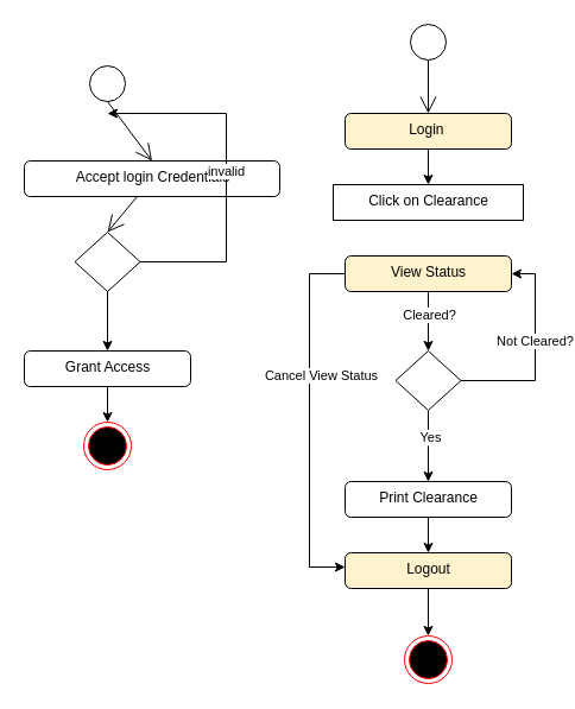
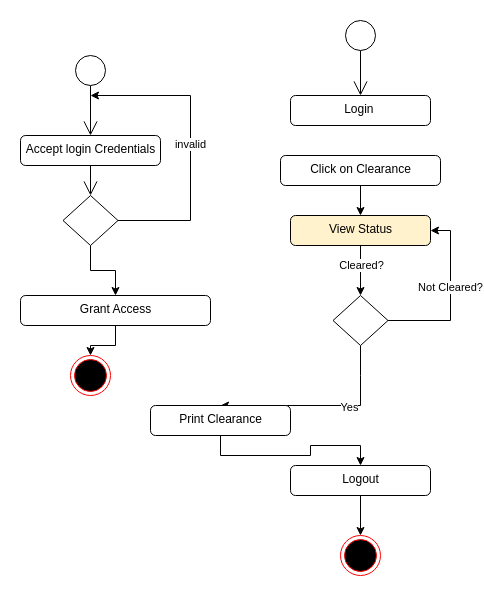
- <mxCell id="13" value="Login&amp;nbsp;" style="html=1;align=center;verticalAlign=top;rounded=1;absoluteArcSize=1;arcSize=10;dashed=0;fillColor=#fff2cc;" parent="1" vertex="1"><mxGeometry x="290" y="95" width="140" height="30" as="geometry" /></mxCell>
+ <mxCell id="13" value="Login&amp;nbsp;" style="html=1;align=center;verticalAlign=top;rounded=1;absoluteArcSize=1;arcSize=10;dashed=0;" parent="1" vertex="1"><mxGeometry x="290" y="95" width="140" height="30" as="geometry" /></mxCell>
- <mxCell id="28" style="edgeStyle=orthogonalEdgeStyle;rounded=0;orthogonalLoop=1;jettySize=auto;html=1;exitX=0.5;exitY=1;exitDx=0;exitDy=0;entryX=0.5;entryY=0;entryDx=0;entryDy=0;" parent="1" source="13" target="27" edge="1"><mxGeometry relative="1" as="geometry"><mxPoint x="370" y="135" as="sourcePoint" /><mxPoint x="370" y="295" as="targetPoint" /></mxGeometry></mxCell>
- <mxCell id="3" value="Accept login Credentials" style="html=1;align=center;verticalAlign=top;rounded=1;absoluteArcSize=1;arcSize=10;dashed=0;" parent="1" vertex="1"><mxGeometry x="20" y="135" width="215" height="30" as="geometry" /></mxCell>
+ <mxCell id="3" value="Accept login Credentials" style="html=1;align=center;verticalAlign=top;rounded=1;absoluteArcSize=1;arcSize=10;dashed=0;" parent="1" vertex="1"><mxGeometry x="20" y="135" width="140" height="30" as="geometry" /></mxCell>
- <mxCell id="27" value="Click on Clearance" style="html=1;align=center;verticalAlign=top;absoluteArcSize=1;arcSize=10;dashed=0;rounded=0;" parent="1" vertex="1"><mxGeometry x="280" y="155" width="160" height="30" as="geometry" /></mxCell>
+ <mxCell id="27" value="Click on Clearance" style="html=1;align=center;verticalAlign=top;rounded=1;absoluteArcSize=1;arcSize=10;dashed=0;" parent="1" vertex="1"><mxGeometry x="280" y="155" width="160" height="30" as="geometry" /></mxCell>
+ <mxCell id="12" style="edgeStyle=orthogonalEdgeStyle;rounded=0;orthogonalLoop=1;jettySize=auto;html=1;exitX=0.5;exitY=1;exitDx=0;exitDy=0;" parent="1" source="27" target="24" edge="1"><mxGeometry relative="1" as="geometry"><mxPoint x="360" y="175.01" as="sourcePoint" /></mxGeometry></mxCell>
- <mxCell id="9" value="Grant Access" style="html=1;align=center;verticalAlign=top;rounded=1;absoluteArcSize=1;arcSize=10;dashed=0;" parent="1" vertex="1"><mxGeometry x="20" y="295" width="140" height="30" as="geometry" /></mxCell>
+ <mxCell id="9" value="Grant Access" style="html=1;align=center;verticalAlign=top;rounded=1;absoluteArcSize=1;arcSize=10;dashed=0;" parent="1" vertex="1"><mxGeometry x="20" y="295" width="190" height="30" as="geometry" /></mxCell>
- <mxCell id="26" value="Cancel View Status" style="edgeStyle=orthogonalEdgeStyle;rounded=0;orthogonalLoop=1;jettySize=auto;html=1;exitX=0;exitY=0.25;exitDx=0;exitDy=0;" parent="1" source="24" target="25" edge="1"><mxGeometry x="-0.221" y="10" relative="1" as="geometry"><mxPoint x="240" y="425" as="targetPoint" /><Array as="points"><mxPoint x="290" y="230" /><mxPoint x="260" y="230" /><mxPoint x="260" y="477" /></Array><mxPoint x="397.5" y="350" as="sourcePoint" /><mxPoint y="1" as="offset" /></mxGeometry></mxCell>
- <mxCell id="20" value="Print Clearance" style="html=1;align=center;verticalAlign=top;rounded=1;absoluteArcSize=1;arcSize=10;dashed=0;" parent="1" vertex="1"><mxGeometry x="290" y="405" width="140" height="30" as="geometry" /></mxCell>
+ <mxCell id="20" value="Print Clearance" style="html=1;align=center;verticalAlign=top;rounded=1;absoluteArcSize=1;arcSize=10;dashed=0;" parent="1" vertex="1"><mxGeometry x="150" y="405" width="140" height="30" as="geometry" /></mxCell>
- <mxCell id="25" value="Logout" style="html=1;align=center;verticalAlign=top;rounded=1;absoluteArcSize=1;arcSize=10;dashed=0;fillColor=#fff2cc;" parent="1" vertex="1"><mxGeometry x="290" y="465" width="140" height="30" as="geometry" /></mxCell>
+ <mxCell id="25" value="Logout" style="html=1;align=center;verticalAlign=top;rounded=1;absoluteArcSize=1;arcSize=10;dashed=0;" parent="1" vertex="1"><mxGeometry x="290" y="465" width="140" height="30" as="geometry" /></mxCell>
